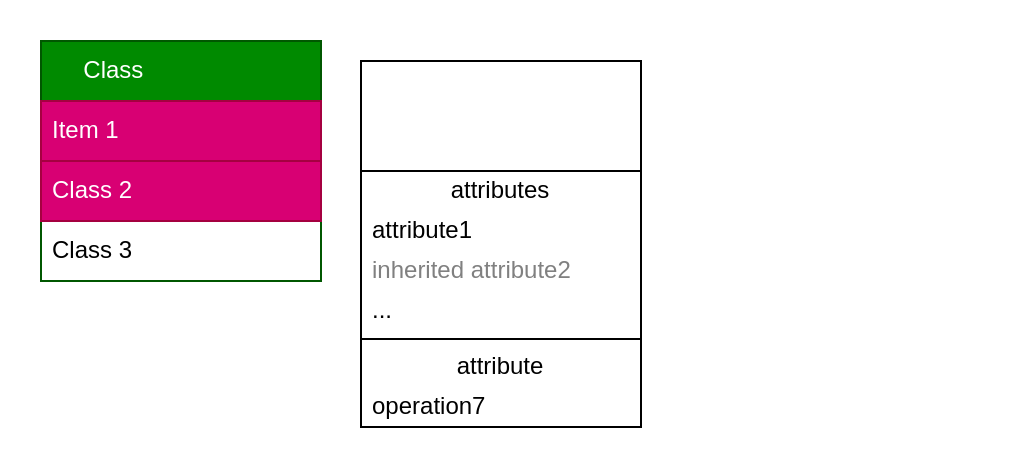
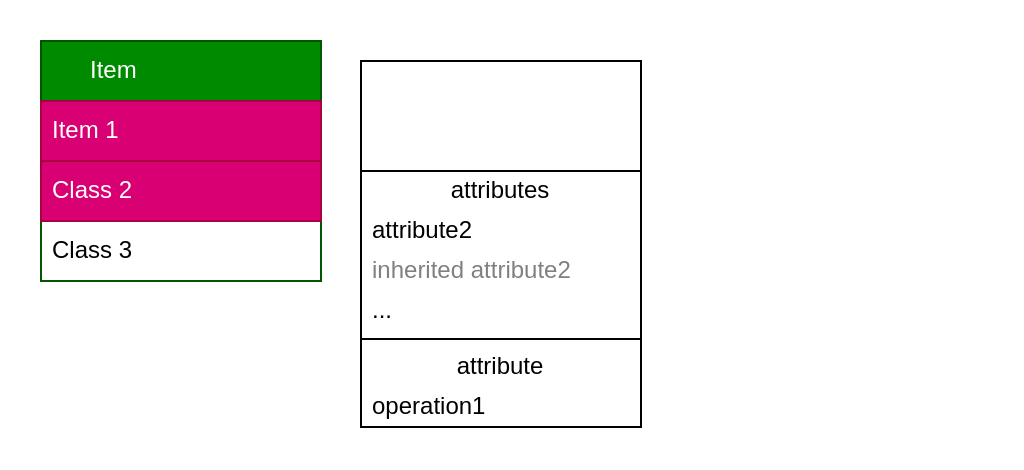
- <mxCell id="11" value="Class&amp;nbsp; &amp;nbsp; &amp;nbsp; &amp;nbsp; &amp;nbsp; &amp;nbsp; &amp;nbsp; &amp;nbsp; &amp;nbsp; &amp;nbsp;&amp;nbsp;" style="swimlane;fontStyle=0;childLayout=stackLayout;horizontal=1;startSize=30;horizontalStack=0;resizeParent=1;resizeParentMax=0;resizeLast=0;collapsible=1;marginBottom=0;whiteSpace=wrap;html=1;fillColor=#008a00;fontColor=#ffffff;strokeColor=#005700;" vertex="1" parent="1"><mxGeometry x="20" y="20" width="140" height="120" as="geometry" /></mxCell>
+ <mxCell id="11" value="Item&amp;nbsp; &amp;nbsp; &amp;nbsp; &amp;nbsp; &amp;nbsp; &amp;nbsp; &amp;nbsp; &amp;nbsp; &amp;nbsp; &amp;nbsp;&amp;nbsp;" style="swimlane;fontStyle=0;childLayout=stackLayout;horizontal=1;startSize=30;horizontalStack=0;resizeParent=1;resizeParentMax=0;resizeLast=0;collapsible=1;marginBottom=0;whiteSpace=wrap;html=1;fillColor=#008a00;fontColor=#ffffff;strokeColor=#005700;" vertex="1" parent="1"><mxGeometry x="20" y="20" width="140" height="120" as="geometry" /></mxCell>
- <mxCell id="4" value="attribute1" style="text;html=1;strokeColor=none;fillColor=none;align=left;verticalAlign=middle;spacingLeft=4;spacingRight=4;overflow=hidden;rotatable=0;points=[[0,0.5],[1,0.5]];portConstraint=eastwest;" vertex="1" parent="2"><mxGeometry y="75" width="140" height="20" as="geometry" /></mxCell>
+ <mxCell id="4" value="attribute2" style="text;html=1;strokeColor=none;fillColor=none;align=left;verticalAlign=middle;spacingLeft=4;spacingRight=4;overflow=hidden;rotatable=0;points=[[0,0.5],[1,0.5]];portConstraint=eastwest;" vertex="1" parent="2"><mxGeometry y="75" width="140" height="20" as="geometry" /></mxCell>
- <mxCell id="9" value="operation7" style="text;html=1;strokeColor=none;fillColor=none;align=left;verticalAlign=middle;spacingLeft=4;spacingRight=4;overflow=hidden;rotatable=0;points=[[0,0.5],[1,0.5]];portConstraint=eastwest;" vertex="1" parent="2"><mxGeometry y="163" width="140" height="20" as="geometry" /></mxCell>
+ <mxCell id="9" value="operation1" style="text;html=1;strokeColor=none;fillColor=none;align=left;verticalAlign=middle;spacingLeft=4;spacingRight=4;overflow=hidden;rotatable=0;points=[[0,0.5],[1,0.5]];portConstraint=eastwest;" vertex="1" parent="2"><mxGeometry y="163" width="140" height="20" as="geometry" /></mxCell>
